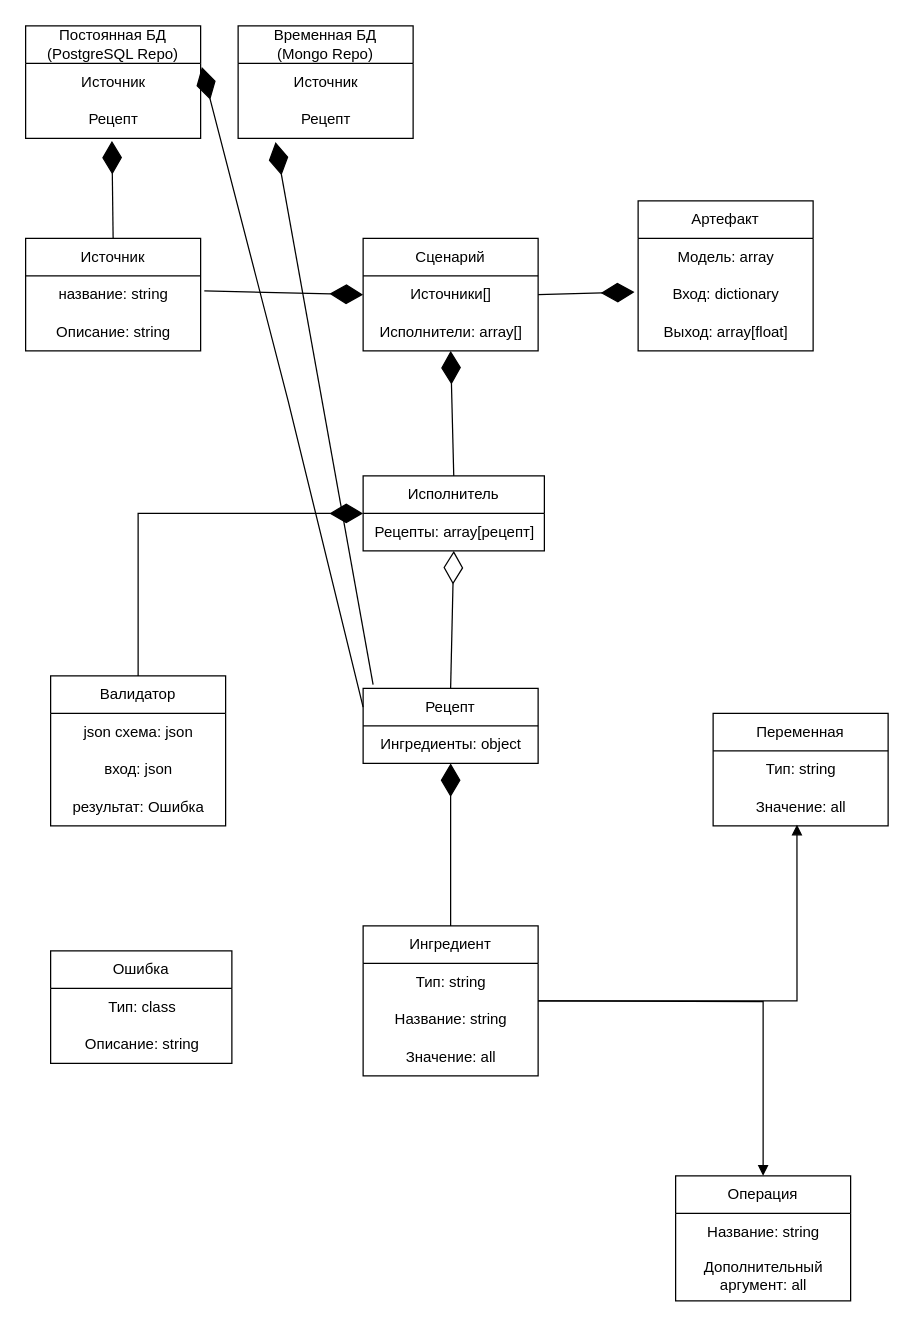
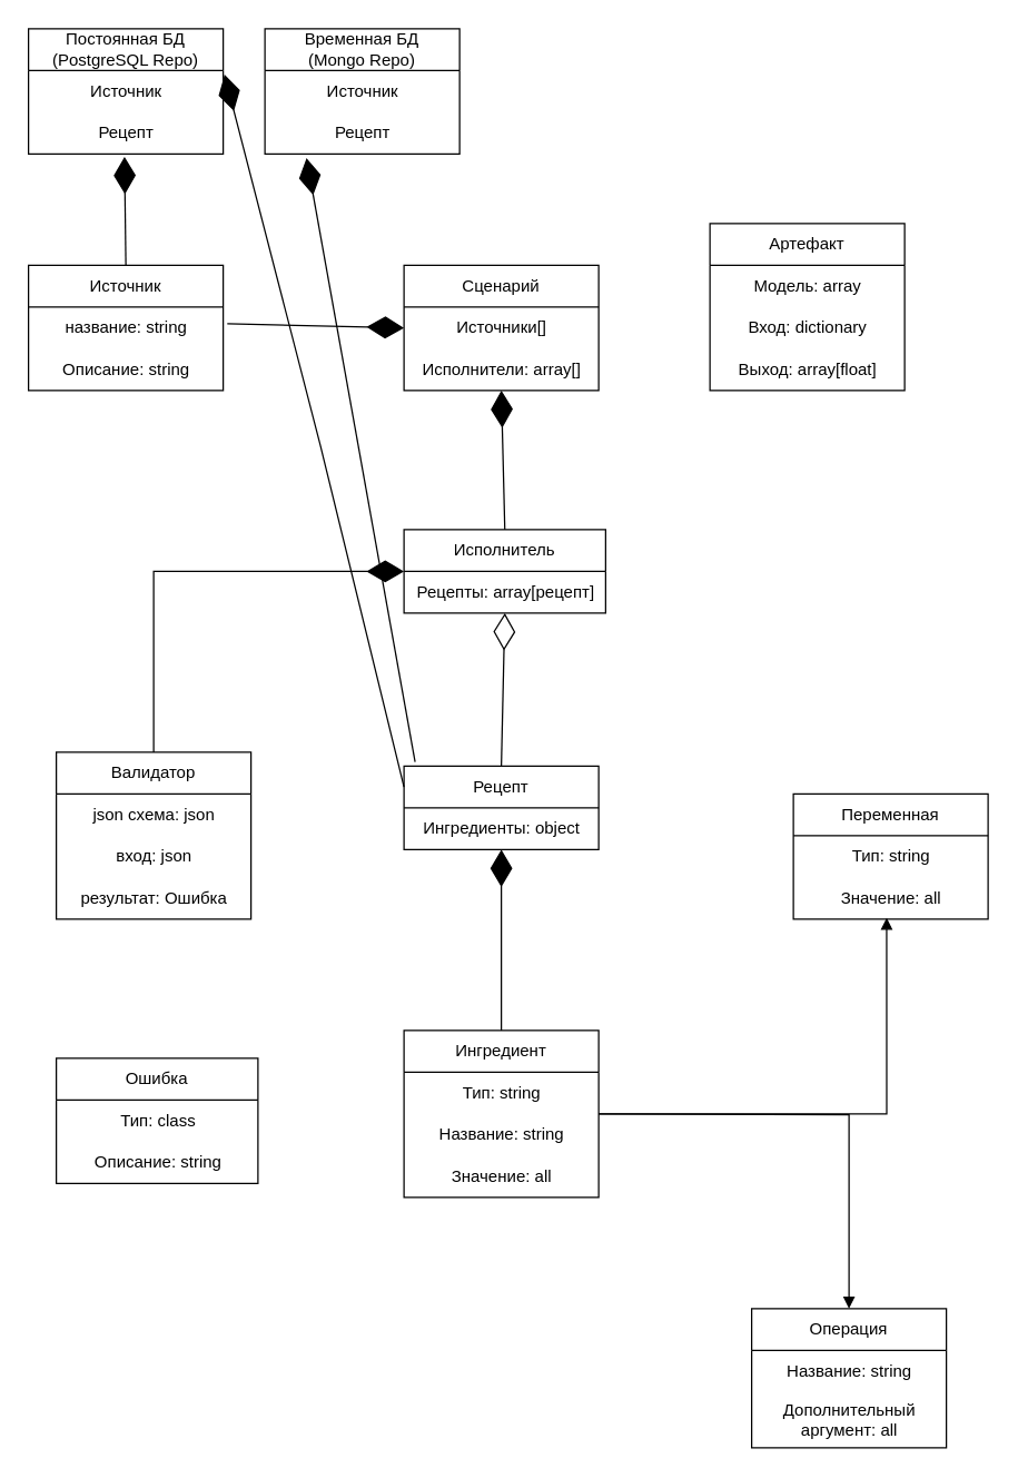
- <mxCell id="32" value="" style="endArrow=diamondThin;endFill=1;endSize=24;html=1;rounded=0;entryX=-0.021;entryY=0.433;entryDx=0;entryDy=0;entryPerimeter=0;exitX=1;exitY=0.5;exitDx=0;exitDy=0;" parent="1" source="5" target="30" edge="1"><mxGeometry width="160" relative="1" as="geometry"><mxPoint x="60" y="340" as="sourcePoint" /><mxPoint x="220" y="340" as="targetPoint" /></mxGeometry></mxCell>
